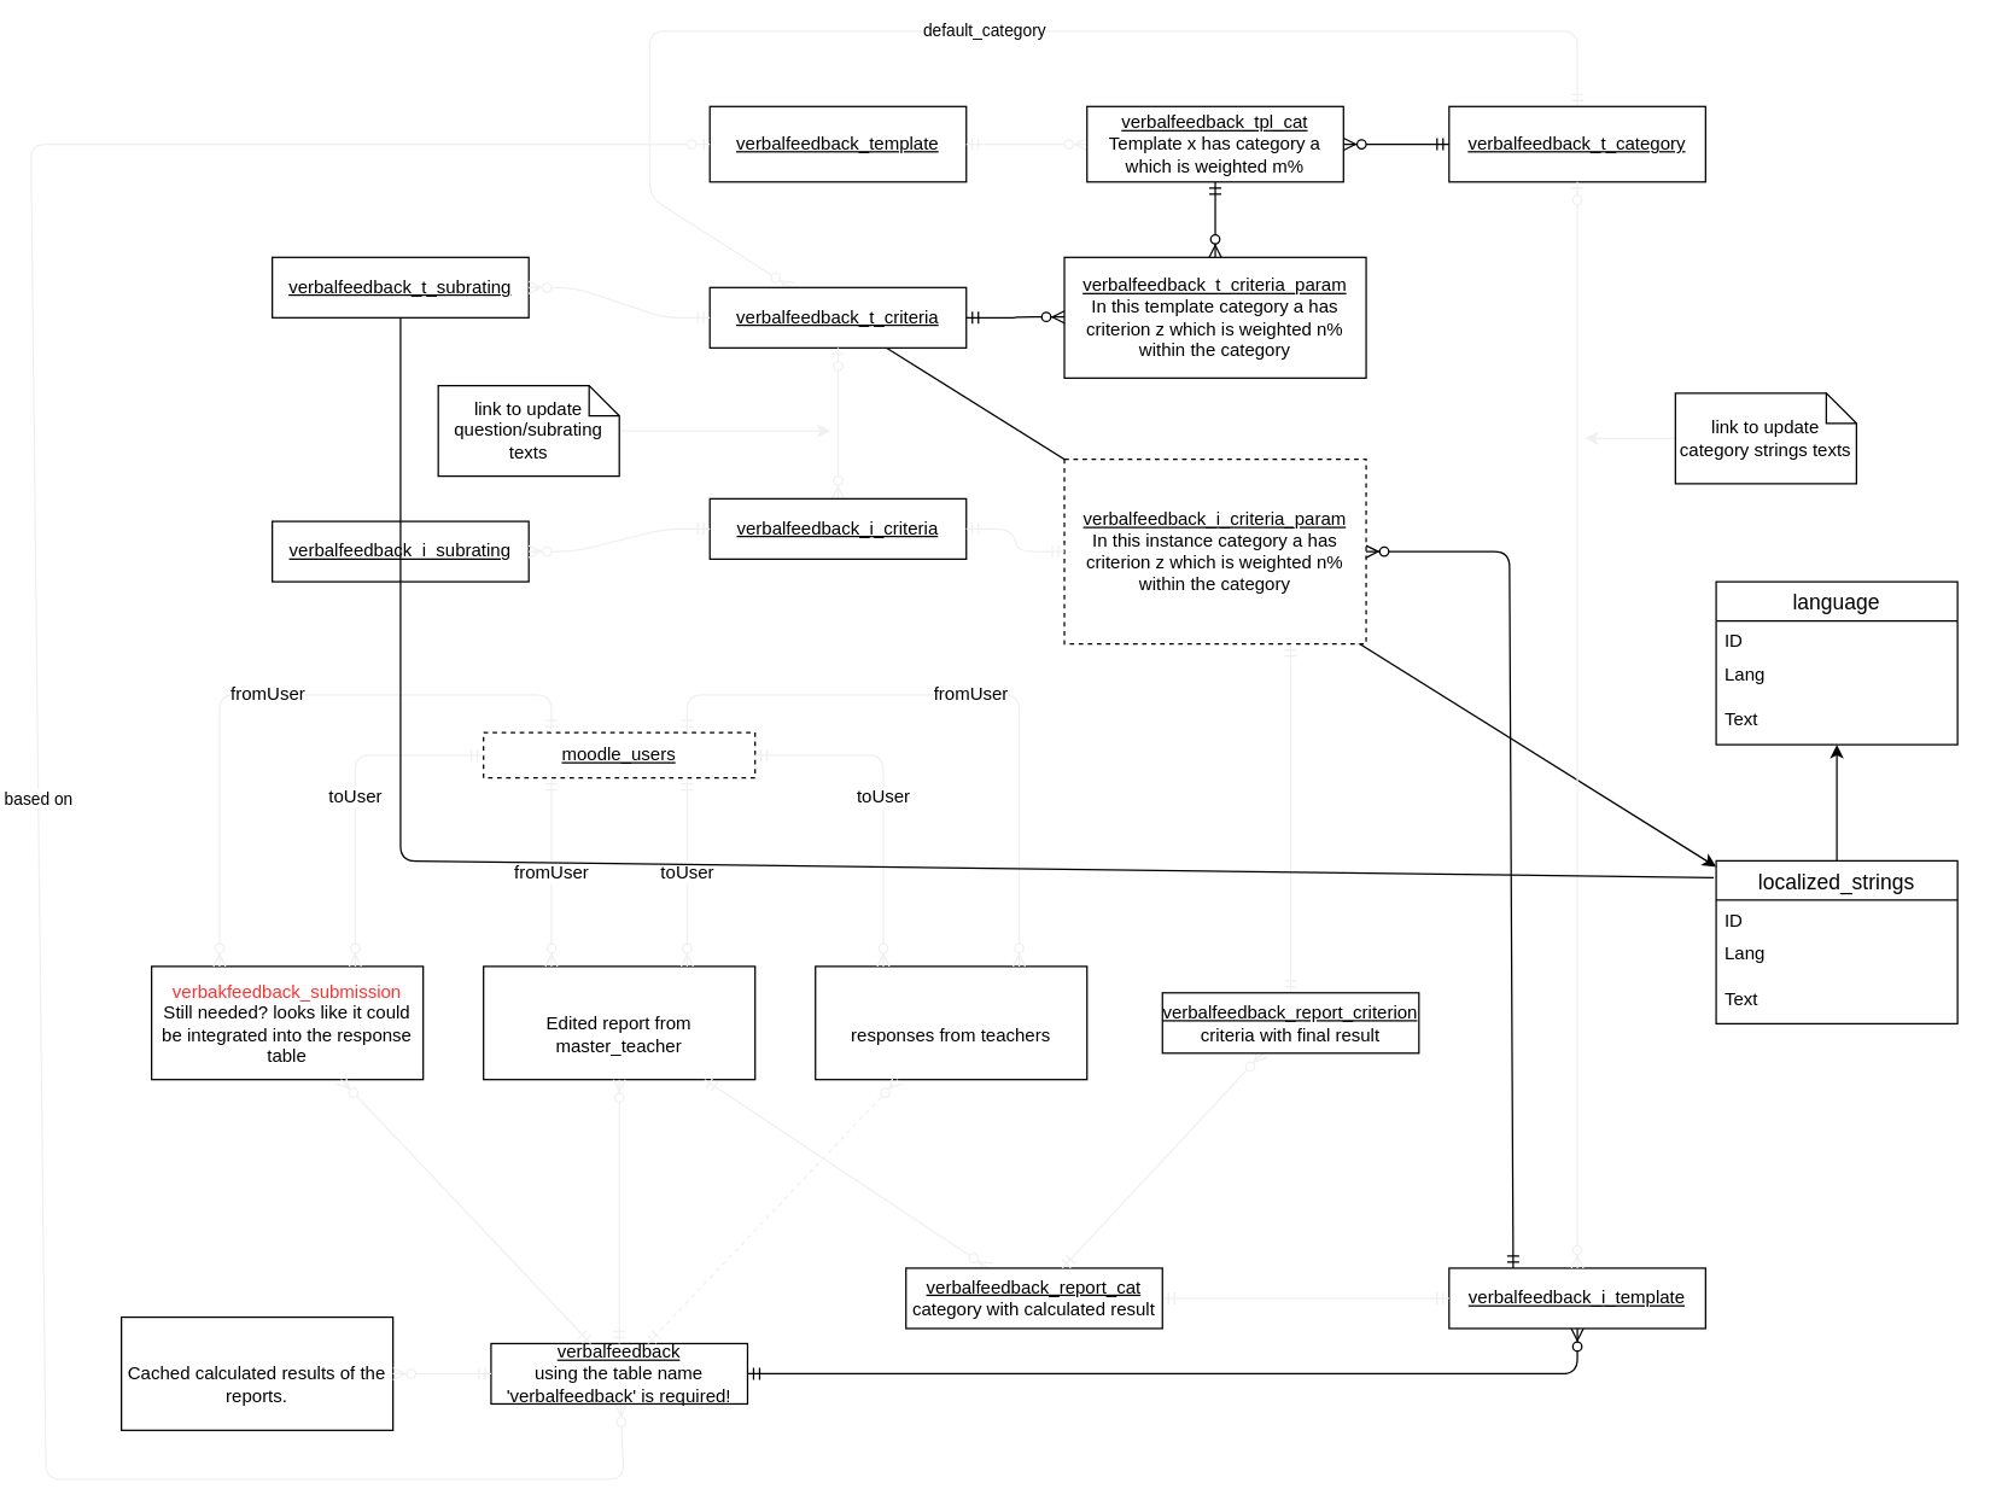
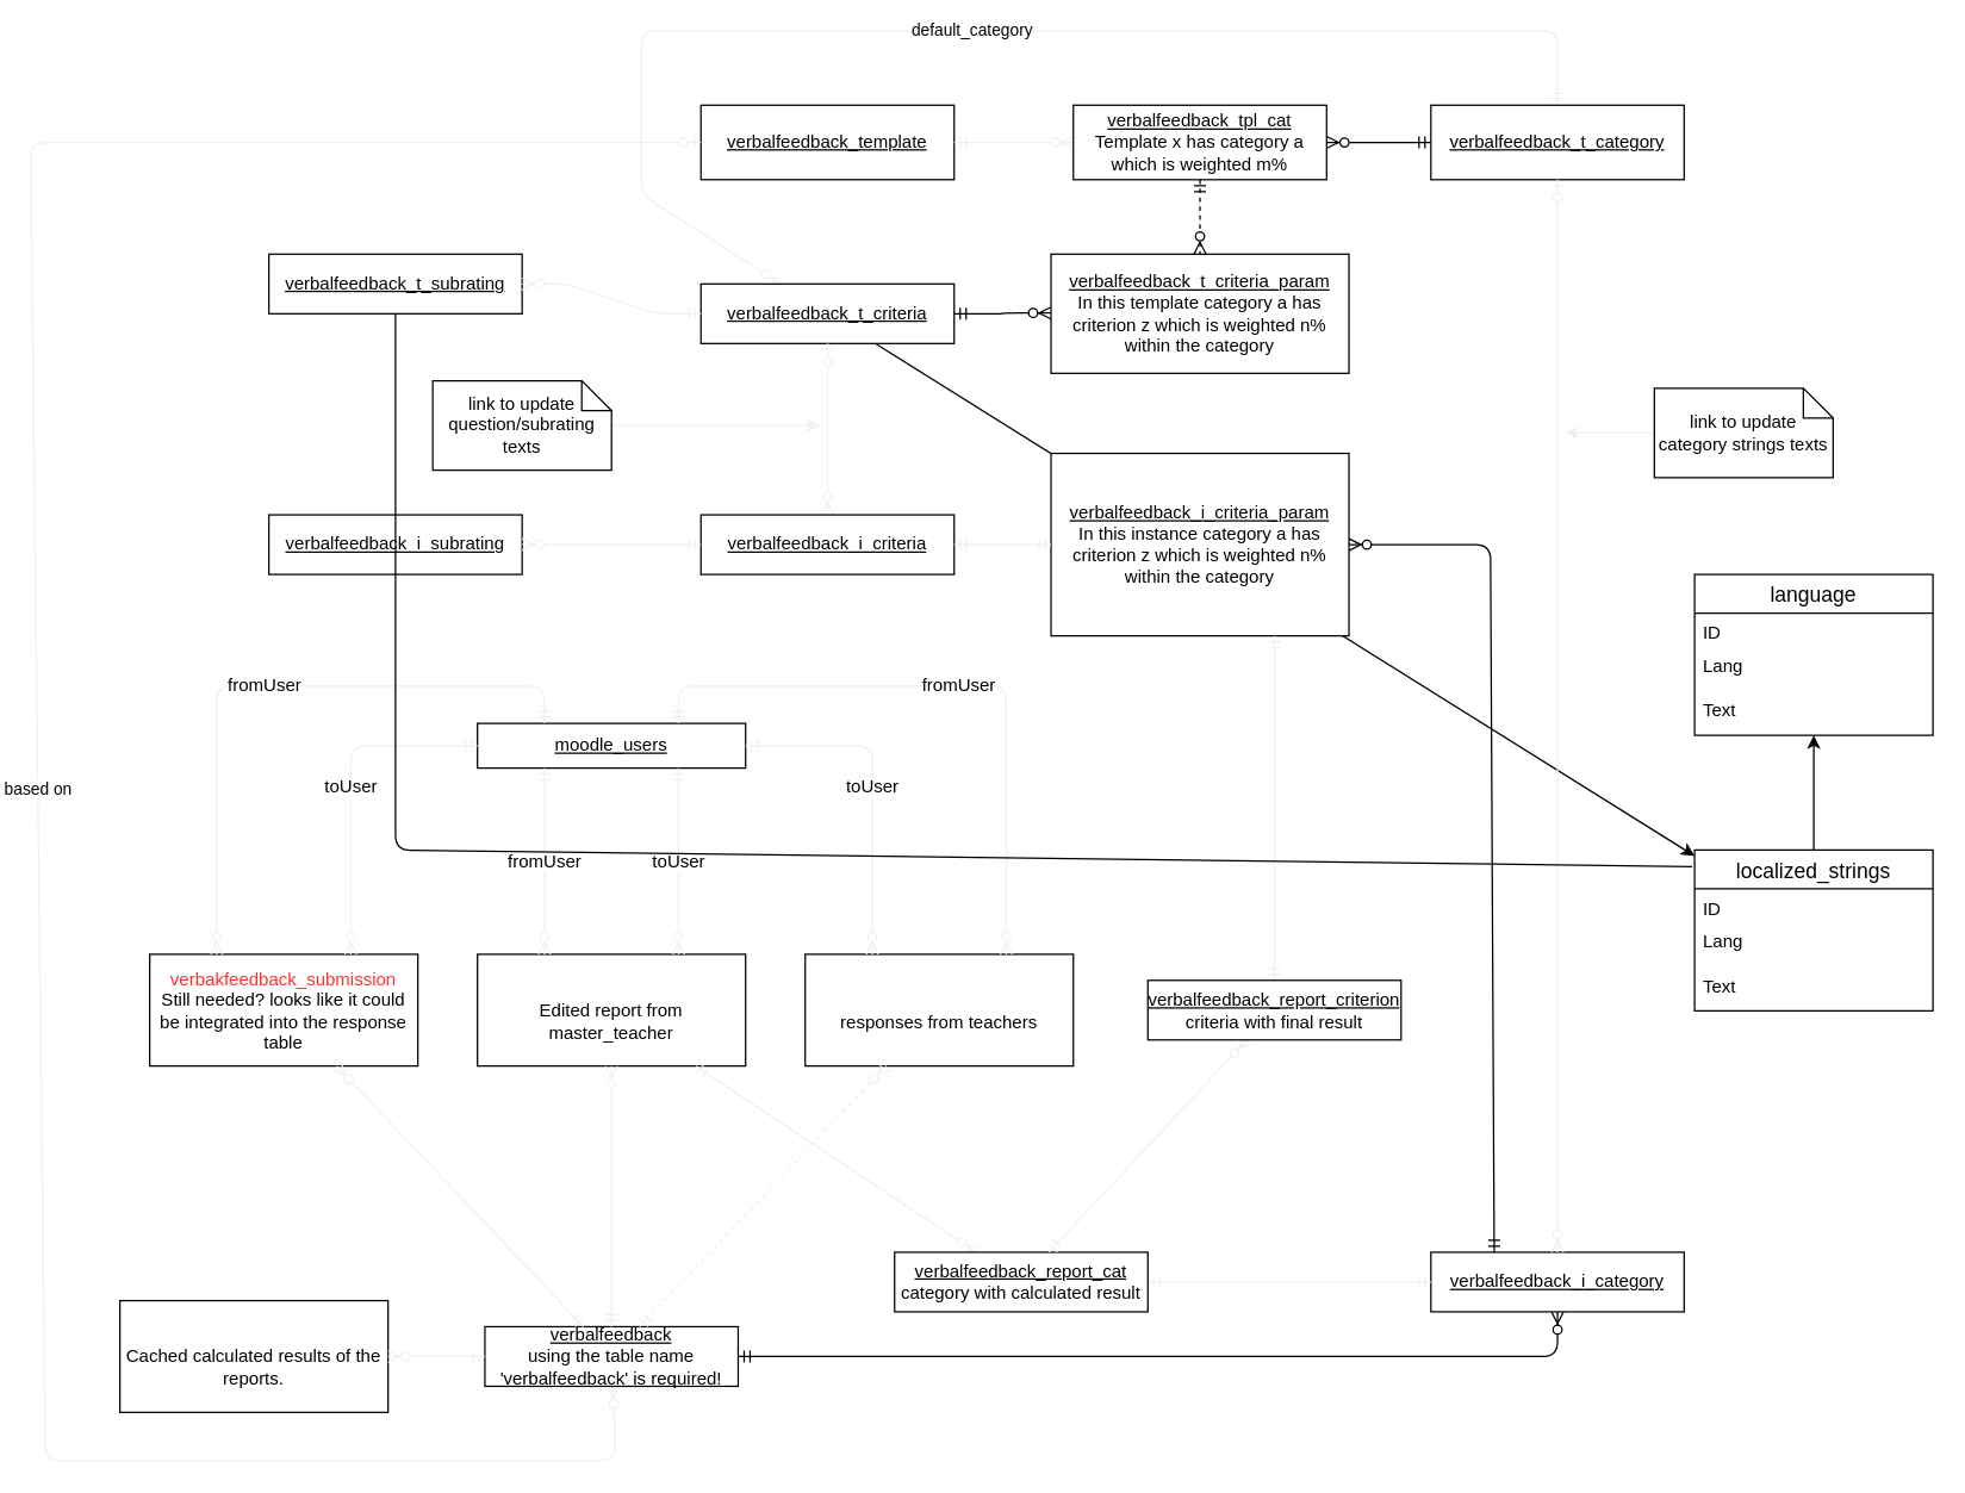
- <mxCell id="12" value="" style="fontSize=12;html=1;endArrow=ERzeroToMany;startArrow=ERmandOne;entryX=0.5;entryY=0;entryDx=0;entryDy=0;rounded=1;" parent="1" source="10" target="21" edge="1"><mxGeometry width="100" height="100" relative="1" as="geometry"><mxPoint x="910" y="150" as="sourcePoint" /><mxPoint x="805" y="60" as="targetPoint" /></mxGeometry></mxCell>
+ <mxCell id="12" value="" style="fontSize=12;html=1;endArrow=ERzeroToMany;startArrow=ERmandOne;entryX=0.5;entryY=0;entryDx=0;entryDy=0;rounded=1;dashed=1;" parent="1" source="10" target="21" edge="1"><mxGeometry width="100" height="100" relative="1" as="geometry"><mxPoint x="910" y="150" as="sourcePoint" /><mxPoint x="805" y="60" as="targetPoint" /></mxGeometry></mxCell>
- <mxCell id="24" value="&lt;u&gt;verbalfeedback_i_criteria&lt;br&gt;&lt;/u&gt;" style="whiteSpace=wrap;html=1;align=center;" parent="1" vertex="1"><mxGeometry x="470" y="330" width="170" height="40" as="geometry" /></mxCell>
+ <mxCell id="24" value="&lt;u&gt;verbalfeedback_i_criteria&lt;br&gt;&lt;/u&gt;" style="whiteSpace=wrap;html=1;align=center;" parent="1" vertex="1"><mxGeometry x="470" y="345" width="170" height="40" as="geometry" /></mxCell>
- <mxCell id="22" value="&lt;u&gt;verbalfeedback_i_criteria_param&lt;/u&gt;&lt;br&gt;In this instance category a has criterion z which is weighted n% within the category" style="whiteSpace=wrap;html=1;align=center;dashed=1;" parent="1" vertex="1"><mxGeometry x="705" y="303.75" width="200" height="122.5" as="geometry" /></mxCell>
+ <mxCell id="22" value="&lt;u&gt;verbalfeedback_i_criteria_param&lt;/u&gt;&lt;br&gt;In this instance category a has criterion z which is weighted n% within the category" style="whiteSpace=wrap;html=1;align=center;" parent="1" vertex="1"><mxGeometry x="705" y="303.75" width="200" height="122.5" as="geometry" /></mxCell>
- <mxCell id="30" value="moodle_users" style="whiteSpace=wrap;html=1;align=center;fontStyle=4;dashed=1;" parent="1" vertex="1"><mxGeometry x="320" y="485" width="180" height="30" as="geometry" /></mxCell>
+ <mxCell id="30" value="moodle_users" style="whiteSpace=wrap;html=1;align=center;fontStyle=4" parent="1" vertex="1"><mxGeometry x="320" y="485" width="180" height="30" as="geometry" /></mxCell>
- <mxCell id="14" value="&lt;u&gt;verbalfeedback_i_template&lt;/u&gt;" style="whiteSpace=wrap;html=1;align=center;" parent="1" vertex="1"><mxGeometry x="960" y="840" width="170" height="40" as="geometry" /></mxCell>
+ <mxCell id="14" value="&lt;u&gt;verbalfeedback_i_category&lt;/u&gt;" style="whiteSpace=wrap;html=1;align=center;" parent="1" vertex="1"><mxGeometry x="960" y="840" width="170" height="40" as="geometry" /></mxCell>
